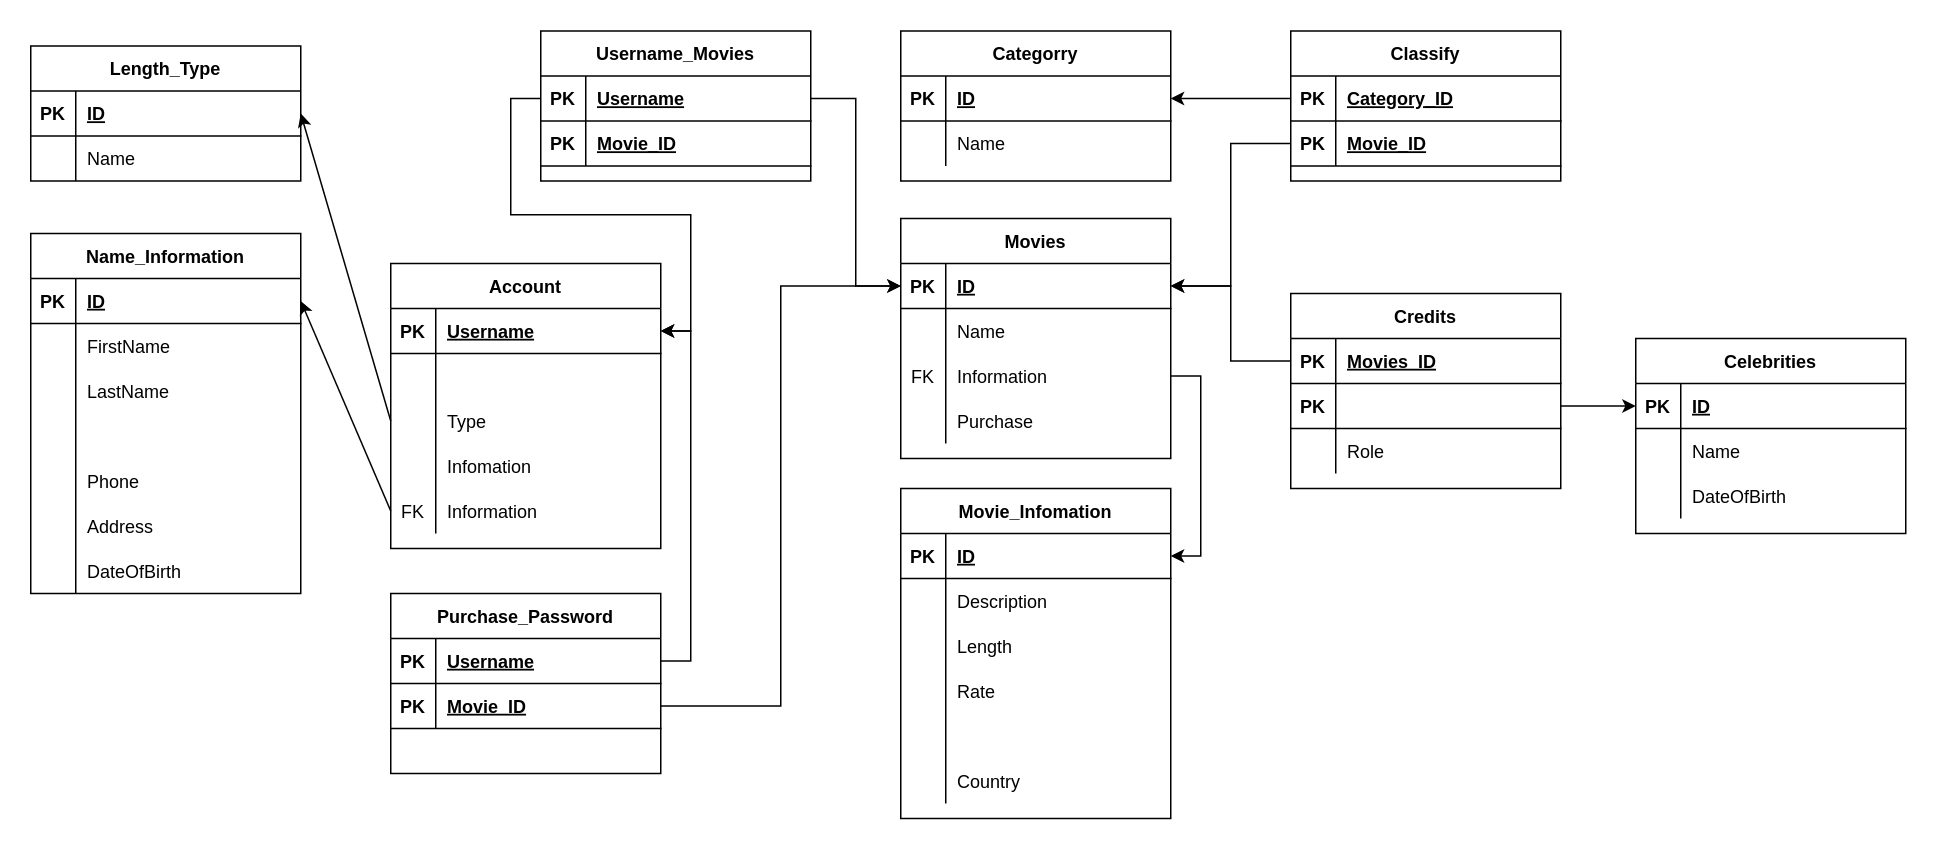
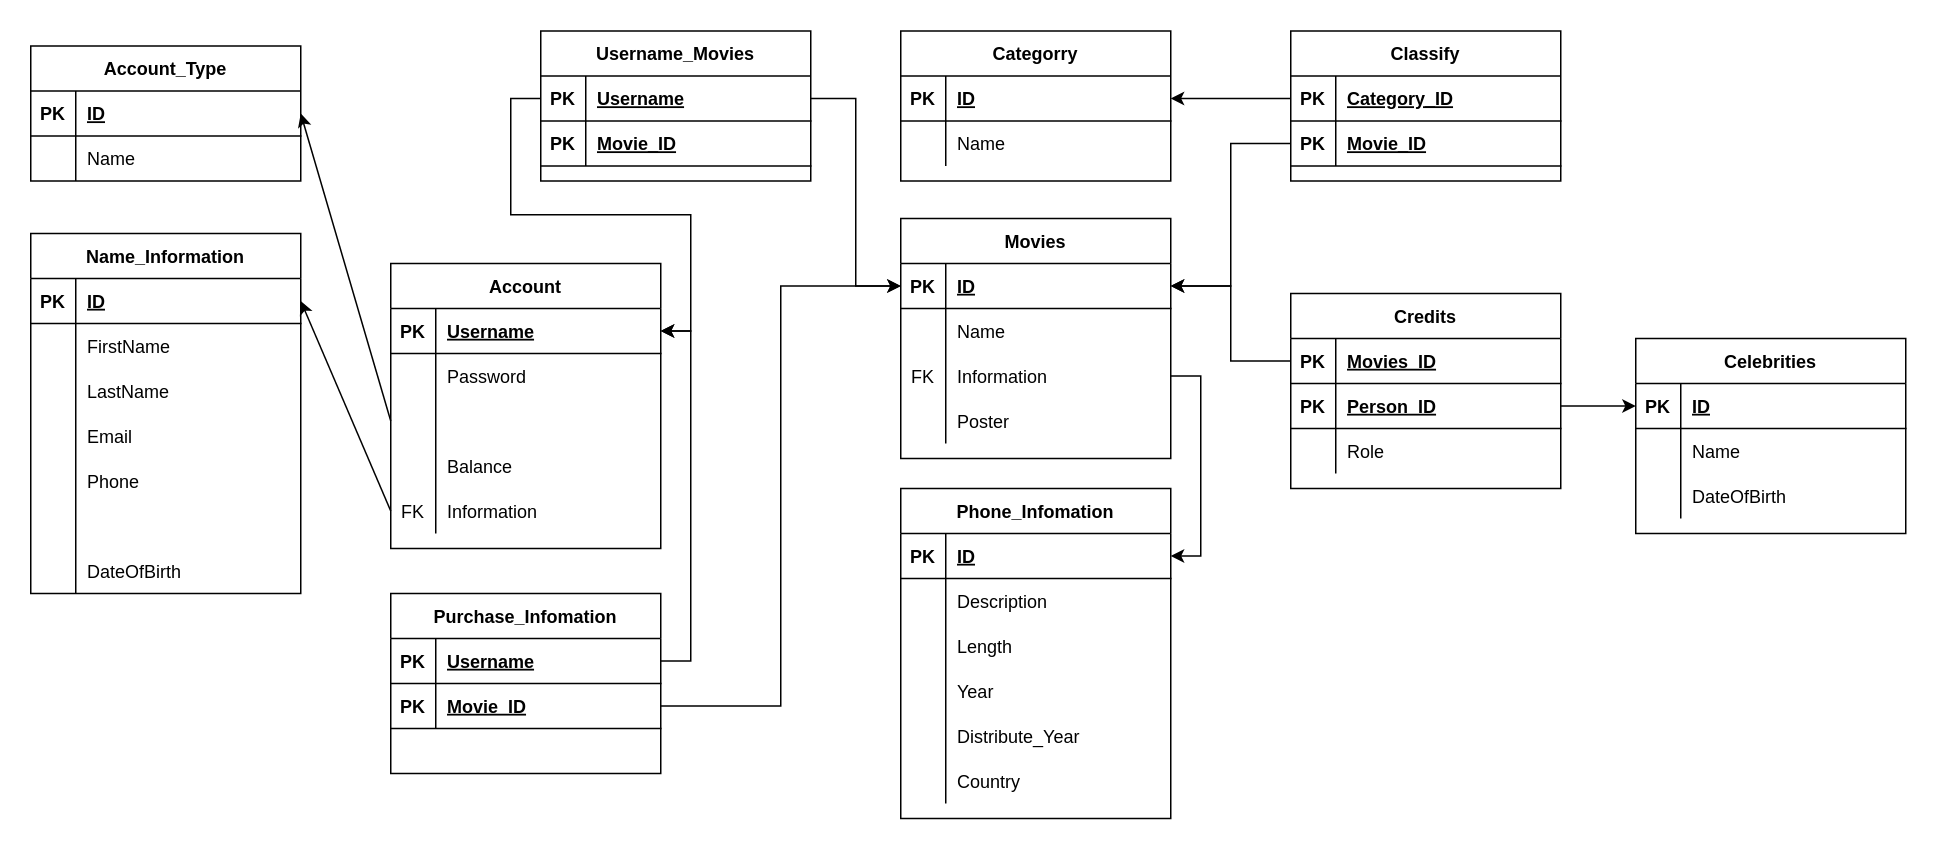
- <mxCell id="25" value="Length_Type" style="shape=table;startSize=30;container=1;collapsible=1;childLayout=tableLayout;fixedRows=1;rowLines=0;fontStyle=1;align=center;resizeLast=1;" parent="1" vertex="1"><mxGeometry x="20" y="30" width="180" height="90" as="geometry" /></mxCell>
+ <mxCell id="25" value="Account_Type" style="shape=table;startSize=30;container=1;collapsible=1;childLayout=tableLayout;fixedRows=1;rowLines=0;fontStyle=1;align=center;resizeLast=1;" parent="1" vertex="1"><mxGeometry x="20" y="30" width="180" height="90" as="geometry" /></mxCell>
+ <mxCell id="38" value="Password" style="shape=partialRectangle;connectable=0;fillColor=none;top=0;left=0;bottom=0;right=0;align=left;spacingLeft=6;overflow=hidden;" parent="36" vertex="1"><mxGeometry x="30" width="150" height="30" as="geometry" /></mxCell>
+ <mxCell id="94" value="Person_ID" style="shape=partialRectangle;connectable=0;fillColor=none;top=0;left=0;bottom=0;right=0;align=left;spacingLeft=6;fontStyle=5;overflow=hidden;" parent="92" vertex="1"><mxGeometry x="30" width="150" height="30" as="geometry" /></mxCell>
- <mxCell id="41" value="Type" style="shape=partialRectangle;connectable=0;fillColor=none;top=0;left=0;bottom=0;right=0;align=left;spacingLeft=6;overflow=hidden;" parent="39" vertex="1"><mxGeometry x="30" width="150" height="30" as="geometry" /></mxCell>
- <mxCell id="68" value="Purchase" style="shape=partialRectangle;connectable=0;fillColor=none;top=0;left=0;bottom=0;right=0;align=left;spacingLeft=6;overflow=hidden;" parent="66" vertex="1"><mxGeometry x="30" width="150" height="30" as="geometry" /></mxCell>
+ <mxCell id="68" value="Poster" style="shape=partialRectangle;connectable=0;fillColor=none;top=0;left=0;bottom=0;right=0;align=left;spacingLeft=6;overflow=hidden;" parent="66" vertex="1"><mxGeometry x="30" width="150" height="30" as="geometry" /></mxCell>
+ <mxCell id="15" value="Email" style="shape=partialRectangle;connectable=0;fillColor=none;top=0;left=0;bottom=0;right=0;align=left;spacingLeft=6;overflow=hidden;" parent="13" vertex="1"><mxGeometry x="30" width="150" height="30" as="geometry" /></mxCell>
- <mxCell id="44" value="Infomation" style="shape=partialRectangle;connectable=0;fillColor=none;top=0;left=0;bottom=0;right=0;align=left;spacingLeft=6;overflow=hidden;" parent="42" vertex="1"><mxGeometry x="30" width="150" height="30" as="geometry" /></mxCell>
+ <mxCell id="44" value="Balance" style="shape=partialRectangle;connectable=0;fillColor=none;top=0;left=0;bottom=0;right=0;align=left;spacingLeft=6;overflow=hidden;" parent="42" vertex="1"><mxGeometry x="30" width="150" height="30" as="geometry" /></mxCell>
- <mxCell id="69" value="Movie_Infomation" style="shape=table;startSize=30;container=1;collapsible=1;childLayout=tableLayout;fixedRows=1;rowLines=0;fontStyle=1;align=center;resizeLast=1;" parent="1" vertex="1"><mxGeometry x="600" y="325" width="180" height="220" as="geometry" /></mxCell>
+ <mxCell id="69" value="Phone_Infomation" style="shape=table;startSize=30;container=1;collapsible=1;childLayout=tableLayout;fixedRows=1;rowLines=0;fontStyle=1;align=center;resizeLast=1;" parent="1" vertex="1"><mxGeometry x="600" y="325" width="180" height="220" as="geometry" /></mxCell>
- <mxCell id="21" value="Address" style="shape=partialRectangle;connectable=0;fillColor=none;top=0;left=0;bottom=0;right=0;align=left;spacingLeft=6;overflow=hidden;" parent="19" vertex="1"><mxGeometry x="30" width="150" height="30" as="geometry" /></mxCell>
- <mxCell id="129" value="Purchase_Password" style="shape=table;startSize=30;container=1;collapsible=1;childLayout=tableLayout;fixedRows=1;rowLines=0;fontStyle=1;align=center;resizeLast=1;" vertex="1" parent="1"><mxGeometry x="260" y="395" width="180" height="120" as="geometry" /></mxCell>
+ <mxCell id="129" value="Purchase_Infomation" style="shape=table;startSize=30;container=1;collapsible=1;childLayout=tableLayout;fixedRows=1;rowLines=0;fontStyle=1;align=center;resizeLast=1;" vertex="1" parent="1"><mxGeometry x="260" y="395" width="180" height="120" as="geometry" /></mxCell>
- <mxCell id="81" value="Rate" style="shape=partialRectangle;connectable=0;fillColor=none;top=0;left=0;bottom=0;right=0;align=left;spacingLeft=6;overflow=hidden;" parent="79" vertex="1"><mxGeometry x="30" width="150" height="30" as="geometry" /></mxCell>
+ <mxCell id="81" value="Year" style="shape=partialRectangle;connectable=0;fillColor=none;top=0;left=0;bottom=0;right=0;align=left;spacingLeft=6;overflow=hidden;" parent="79" vertex="1"><mxGeometry x="30" width="150" height="30" as="geometry" /></mxCell>
+ <mxCell id="84" value="Distribute_Year" style="shape=partialRectangle;connectable=0;fillColor=none;top=0;left=0;bottom=0;right=0;align=left;spacingLeft=6;overflow=hidden;" parent="82" vertex="1"><mxGeometry x="30" width="150" height="30" as="geometry" /></mxCell>
